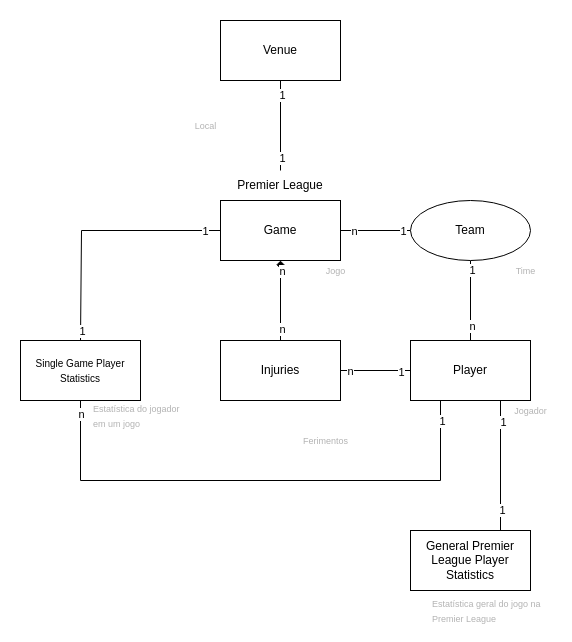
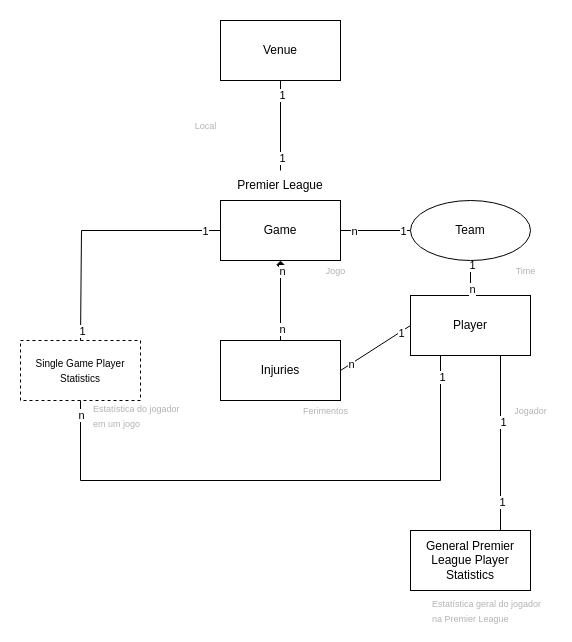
- <mxCell id="19" value="&lt;font style=&quot;font-size: 10px;&quot;&gt;Single Game Player Statistics&lt;/font&gt;" style="rounded=0;whiteSpace=wrap;html=1;" vertex="1" parent="1"><mxGeometry x="20" y="340" width="120" height="60" as="geometry" /></mxCell>
+ <mxCell id="19" value="&lt;font style=&quot;font-size: 10px;&quot;&gt;Single Game Player Statistics&lt;/font&gt;" style="rounded=0;whiteSpace=wrap;html=1;dashed=1;" vertex="1" parent="1"><mxGeometry x="20" y="340" width="120" height="60" as="geometry" /></mxCell>
- <mxCell id="2" value="Player" style="rounded=0;whiteSpace=wrap;html=1;movable=0;resizable=0;rotatable=0;deletable=0;editable=0;locked=1;connectable=0;" vertex="1" parent="1"><mxGeometry x="410" y="340" width="120" height="60" as="geometry" /></mxCell>
+ <mxCell id="2" value="Player" style="rounded=0;whiteSpace=wrap;html=1;movable=0;resizable=0;rotatable=0;deletable=0;editable=0;locked=1;connectable=0;" vertex="1" parent="1"><mxGeometry x="410" y="295" width="120" height="60" as="geometry" /></mxCell>
- <mxCell id="30" value="&lt;font color=&quot;#b3b3b3&quot; style=&quot;font-size: 9px;&quot;&gt;Ferimentos&lt;/font&gt;" style="text;html=1;align=center;verticalAlign=middle;whiteSpace=wrap;rounded=0;" vertex="1" parent="1"><mxGeometry x="301" y="430" width="49" height="20" as="geometry" /></mxCell>
+ <mxCell id="30" value="&lt;font color=&quot;#b3b3b3&quot; style=&quot;font-size: 9px;&quot;&gt;Ferimentos&lt;/font&gt;" style="text;html=1;align=center;verticalAlign=middle;whiteSpace=wrap;rounded=0;" vertex="1" parent="1"><mxGeometry x="301" y="400" width="49" height="20" as="geometry" /></mxCell>
- <mxCell id="41" value="&lt;font color=&quot;#b3b3b3&quot; style=&quot;font-size: 9px;&quot;&gt;Estatística geral do jogo na Premier League&lt;/font&gt;" style="text;html=1;align=left;verticalAlign=middle;whiteSpace=wrap;rounded=0;" vertex="1" parent="1"><mxGeometry x="430" y="600" width="120" height="20" as="geometry" /></mxCell>
+ <mxCell id="41" value="&lt;font color=&quot;#b3b3b3&quot; style=&quot;font-size: 9px;&quot;&gt;Estatística geral do jogador na Premier League&lt;/font&gt;" style="text;html=1;align=left;verticalAlign=middle;whiteSpace=wrap;rounded=0;" vertex="1" parent="1"><mxGeometry x="430" y="600" width="120" height="20" as="geometry" /></mxCell>
